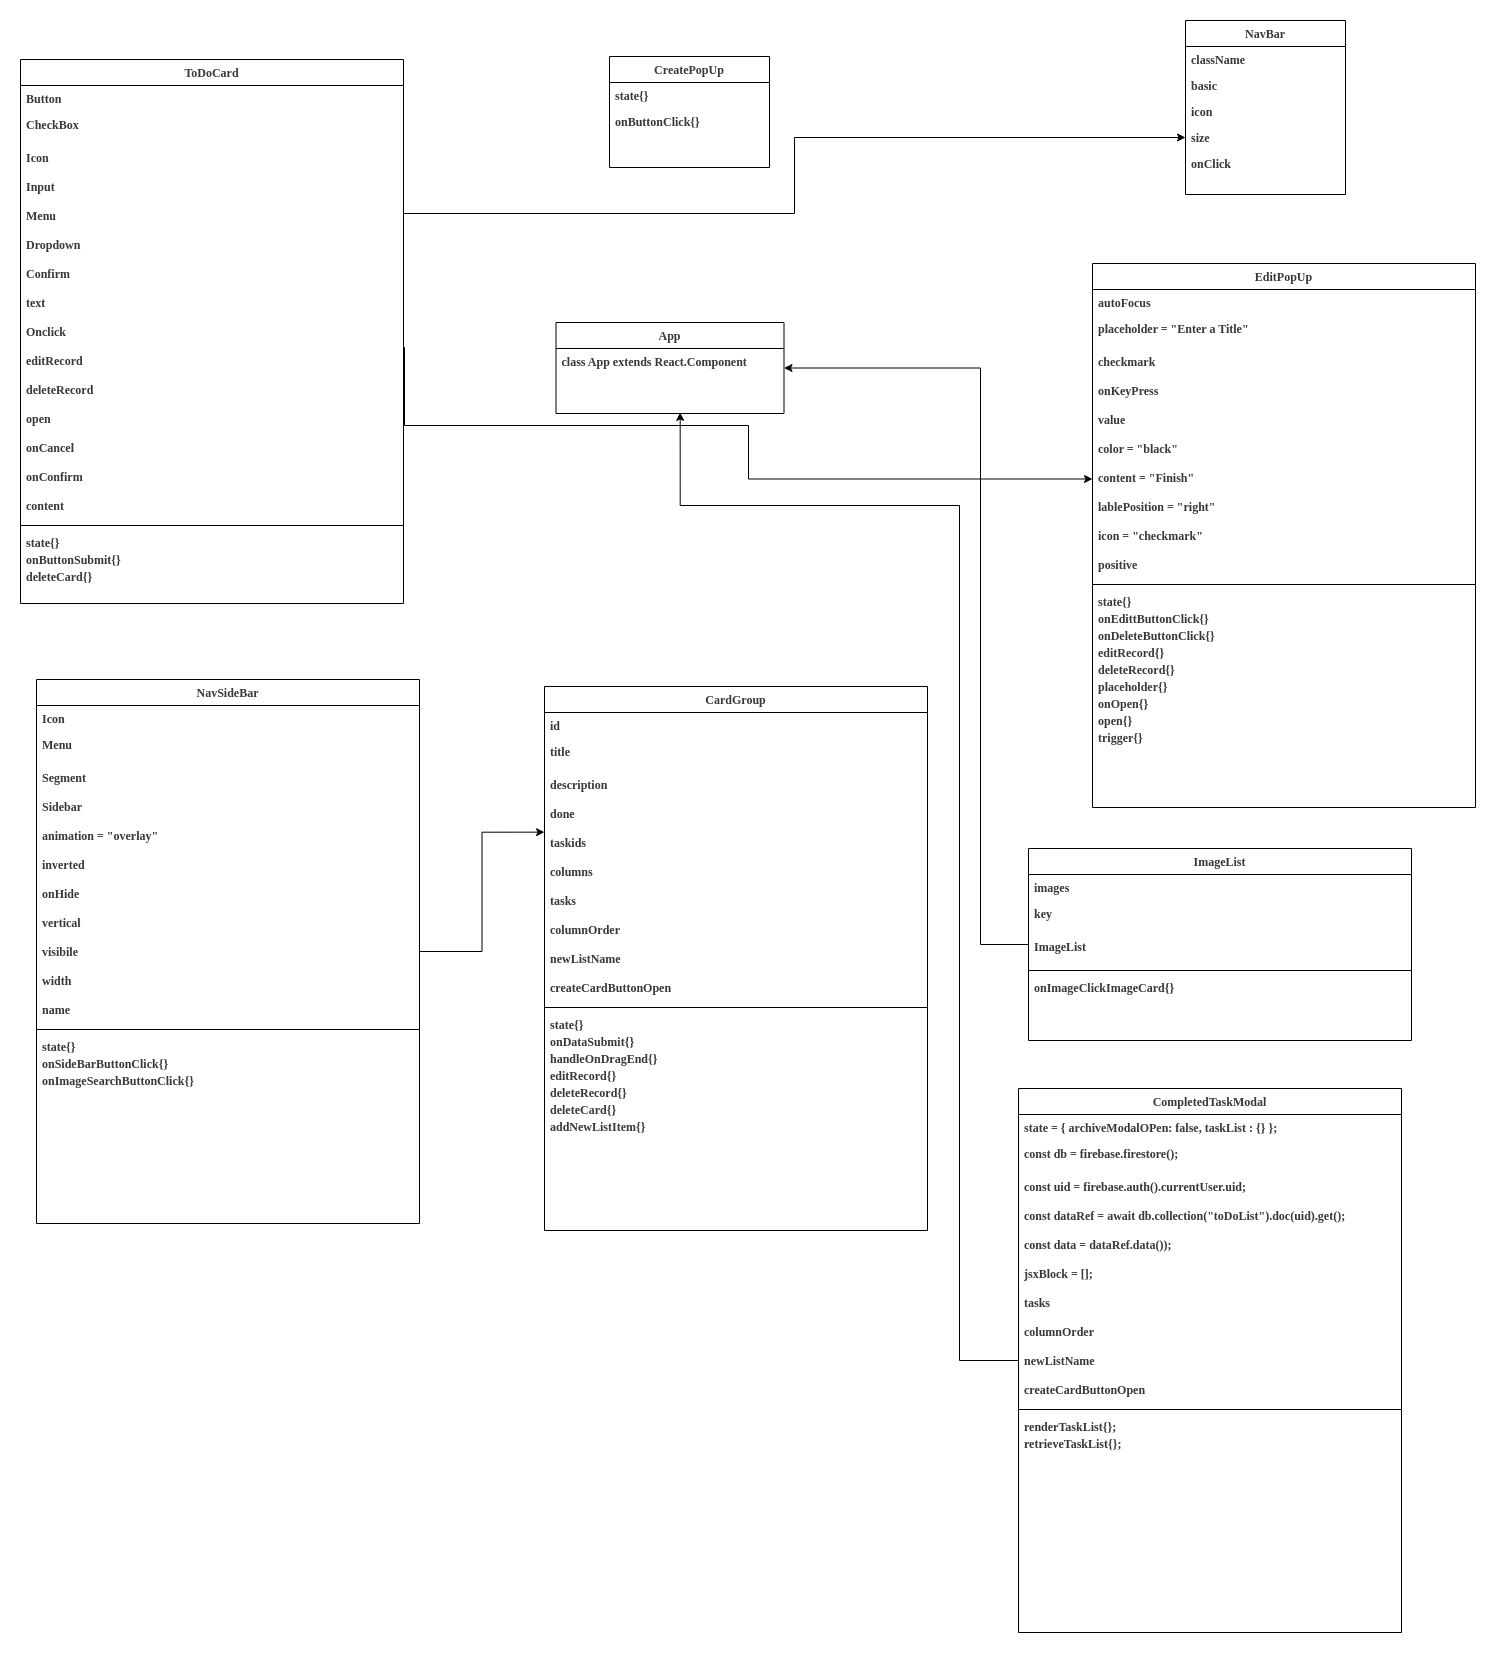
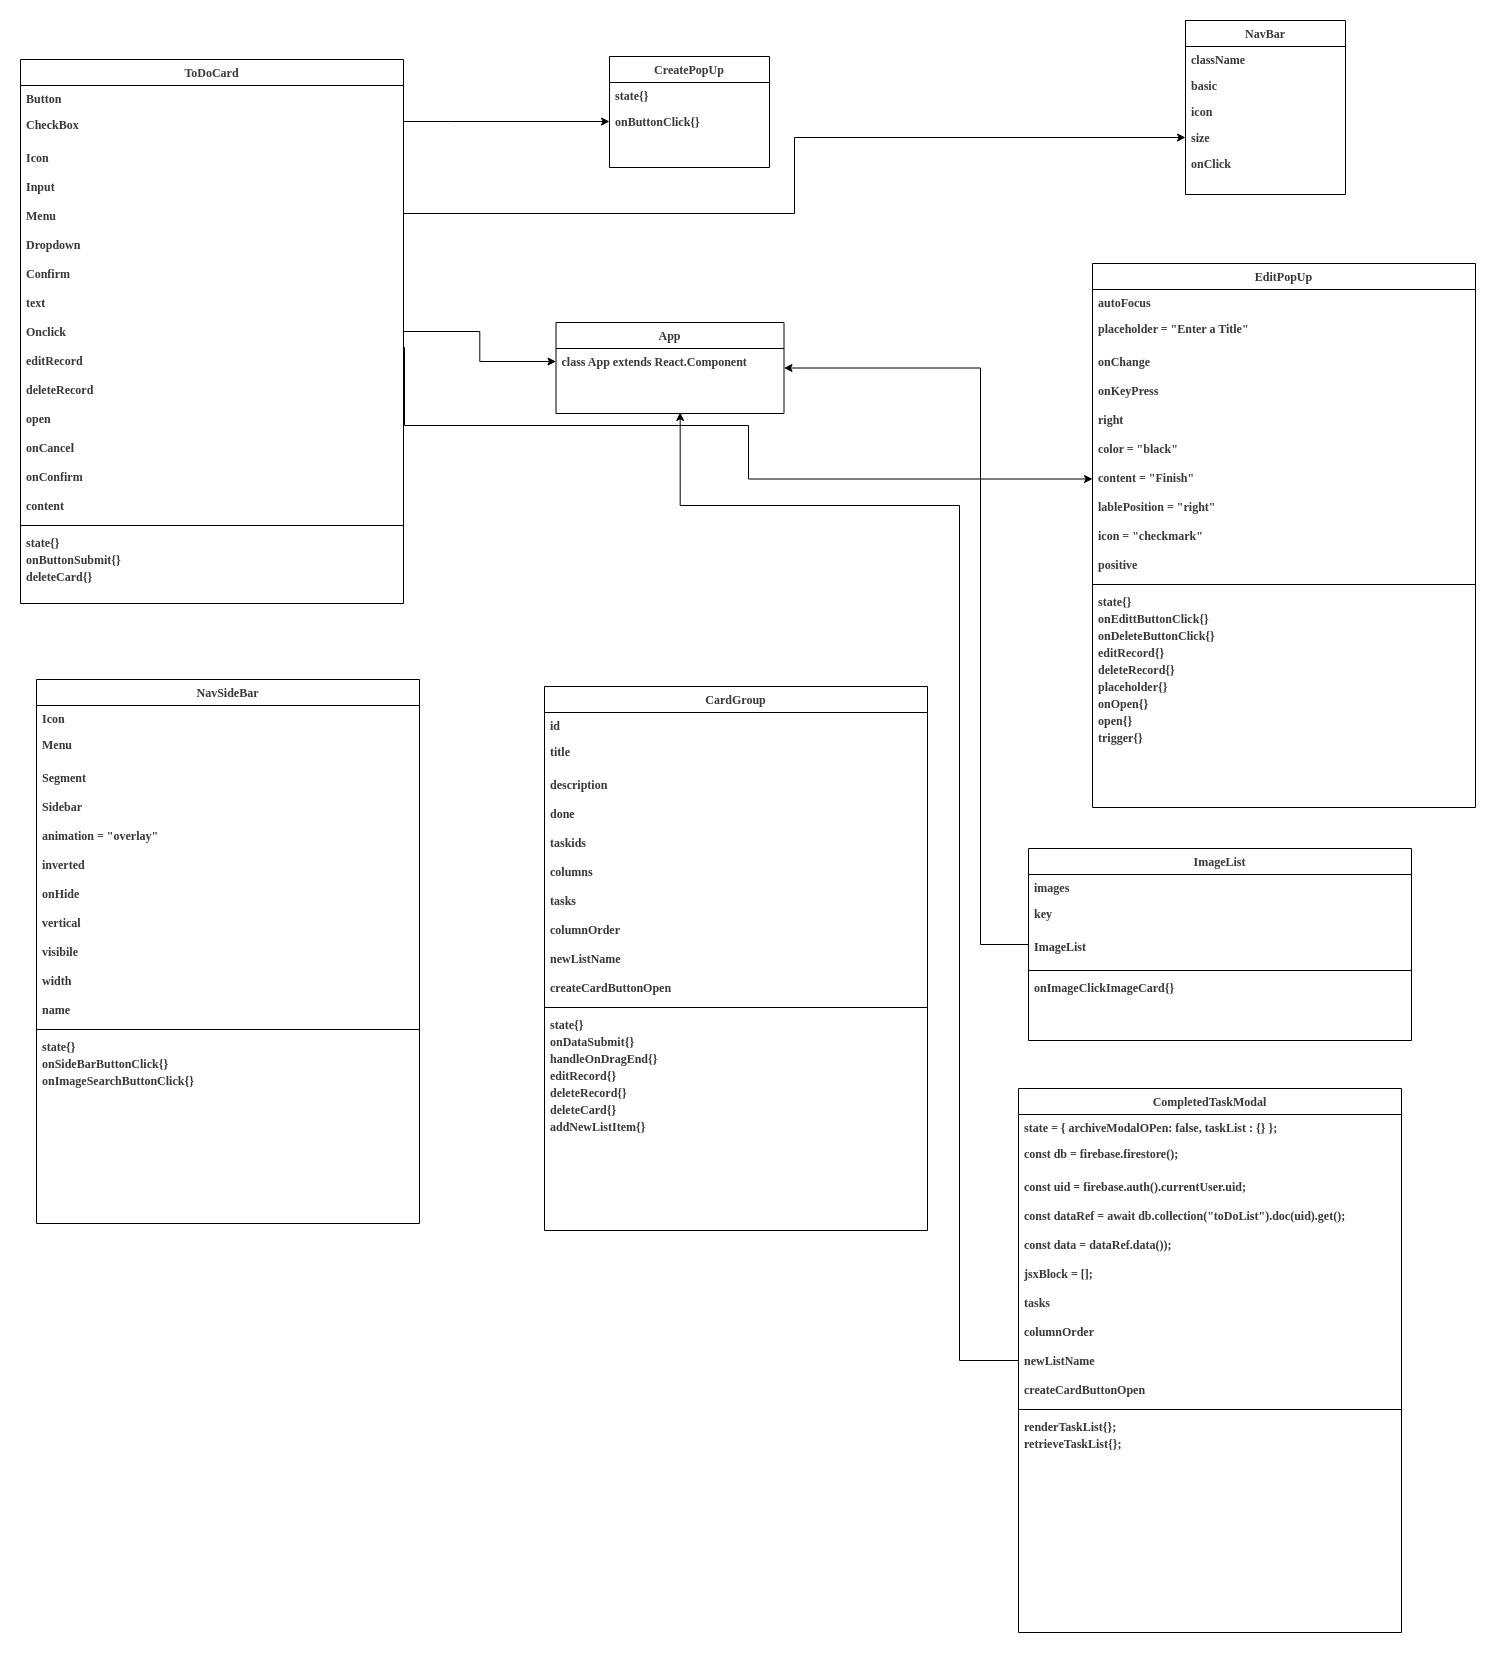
+ <mxCell id="2" style="edgeStyle=orthogonalEdgeStyle;rounded=0;orthogonalLoop=1;jettySize=auto;html=1;fontFamily=Times New Roman;fontColor=#383838;" edge="1" parent="1" source="4" target="32"><mxGeometry relative="1" as="geometry"><Array as="points"><mxPoint x="450" y="121" /><mxPoint x="450" y="121" /></Array></mxGeometry></mxCell>
+ <mxCell id="3" style="edgeStyle=orthogonalEdgeStyle;rounded=0;orthogonalLoop=1;jettySize=auto;html=1;fontFamily=Times New Roman;fontColor=#383838;entryX=0;entryY=0.5;entryDx=0;entryDy=0;" edge="1" parent="1" source="4" target="70"><mxGeometry relative="1" as="geometry"><mxPoint x="517.451" y="362.792" as="targetPoint" /></mxGeometry></mxCell>
- <mxCell id="74" value="checkmark" style="text;align=left;verticalAlign=top;spacingLeft=4;spacingRight=4;overflow=hidden;rotatable=0;points=[[0,0.5],[1,0.5]];portConstraint=eastwest;rounded=0;shadow=0;html=0;fontStyle=1;fontFamily=Times New Roman;fontColor=#383838;" vertex="1" parent="71"><mxGeometry y="85" width="383" height="29" as="geometry" /></mxCell>
+ <mxCell id="74" value="onChange" style="text;align=left;verticalAlign=top;spacingLeft=4;spacingRight=4;overflow=hidden;rotatable=0;points=[[0,0.5],[1,0.5]];portConstraint=eastwest;rounded=0;shadow=0;html=0;fontStyle=1;fontFamily=Times New Roman;fontColor=#383838;" vertex="1" parent="71"><mxGeometry y="85" width="383" height="29" as="geometry" /></mxCell>
- <mxCell id="76" value="value" style="text;align=left;verticalAlign=top;spacingLeft=4;spacingRight=4;overflow=hidden;rotatable=0;points=[[0,0.5],[1,0.5]];portConstraint=eastwest;rounded=0;shadow=0;html=0;fontStyle=1;fontFamily=Times New Roman;fontColor=#383838;" vertex="1" parent="71"><mxGeometry y="143" width="383" height="29" as="geometry" /></mxCell>
+ <mxCell id="76" value="right" style="text;align=left;verticalAlign=top;spacingLeft=4;spacingRight=4;overflow=hidden;rotatable=0;points=[[0,0.5],[1,0.5]];portConstraint=eastwest;rounded=0;shadow=0;html=0;fontStyle=1;fontFamily=Times New Roman;fontColor=#383838;" vertex="1" parent="71"><mxGeometry y="143" width="383" height="29" as="geometry" /></mxCell>
- <mxCell id="33" style="edgeStyle=orthogonalEdgeStyle;rounded=0;orthogonalLoop=1;jettySize=auto;html=1;entryX=0;entryY=0.092;entryDx=0;entryDy=0;entryPerimeter=0;fontFamily=Times New Roman;fontColor=#383838;" edge="1" parent="1" source="34" target="55"><mxGeometry relative="1" as="geometry" /></mxCell>
